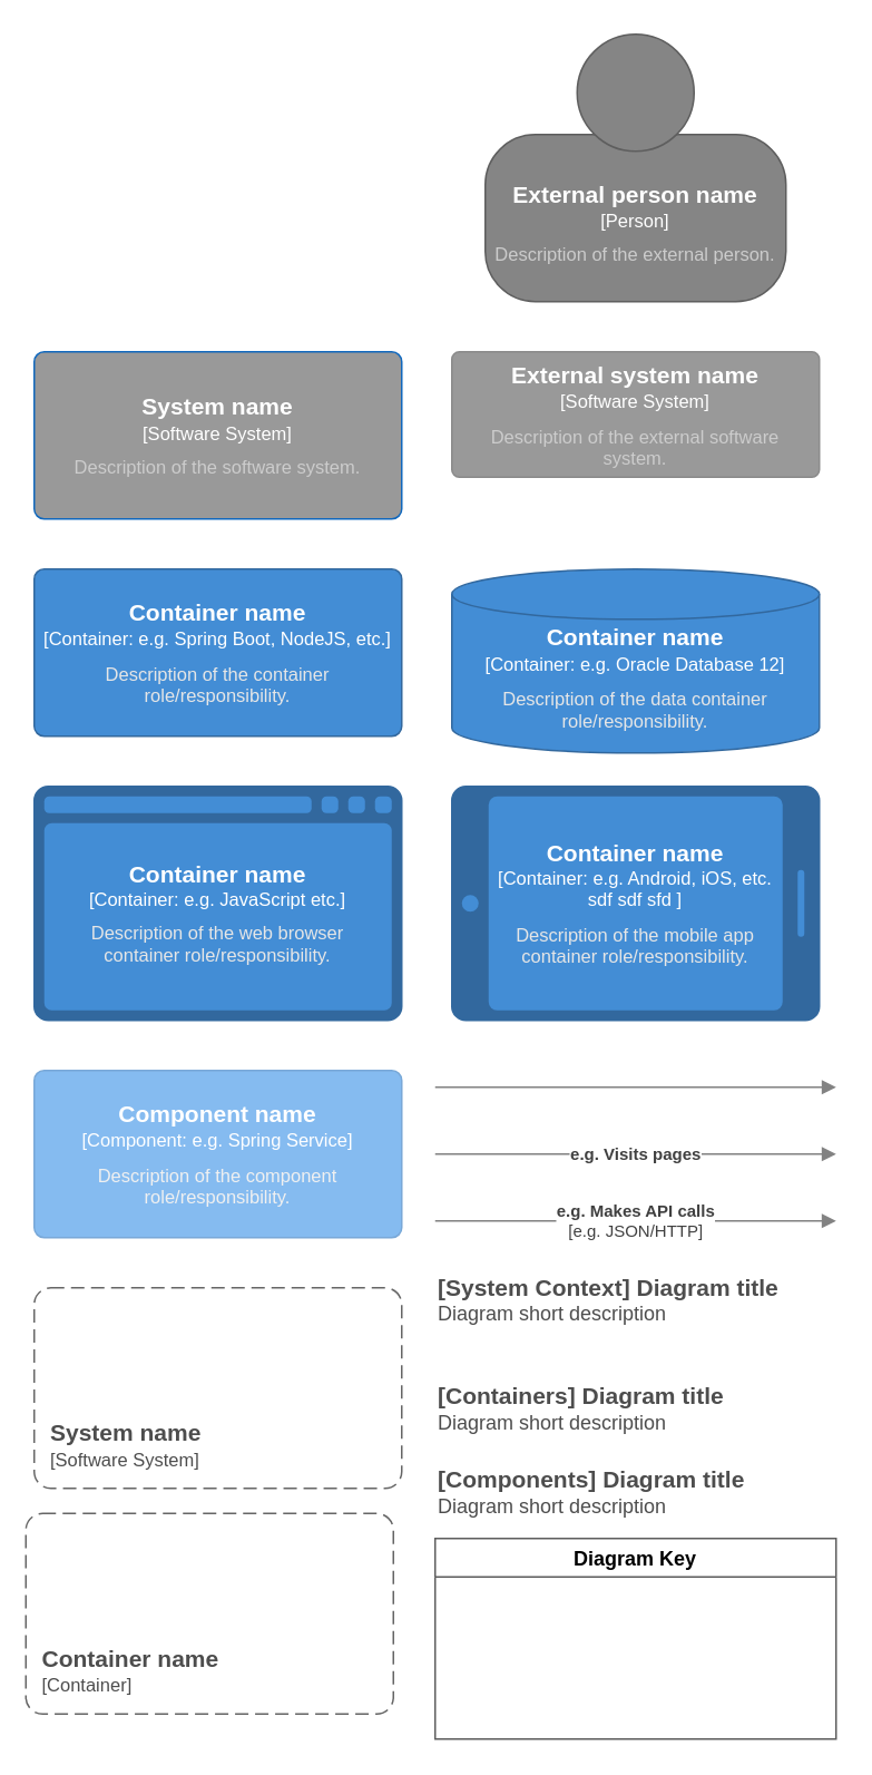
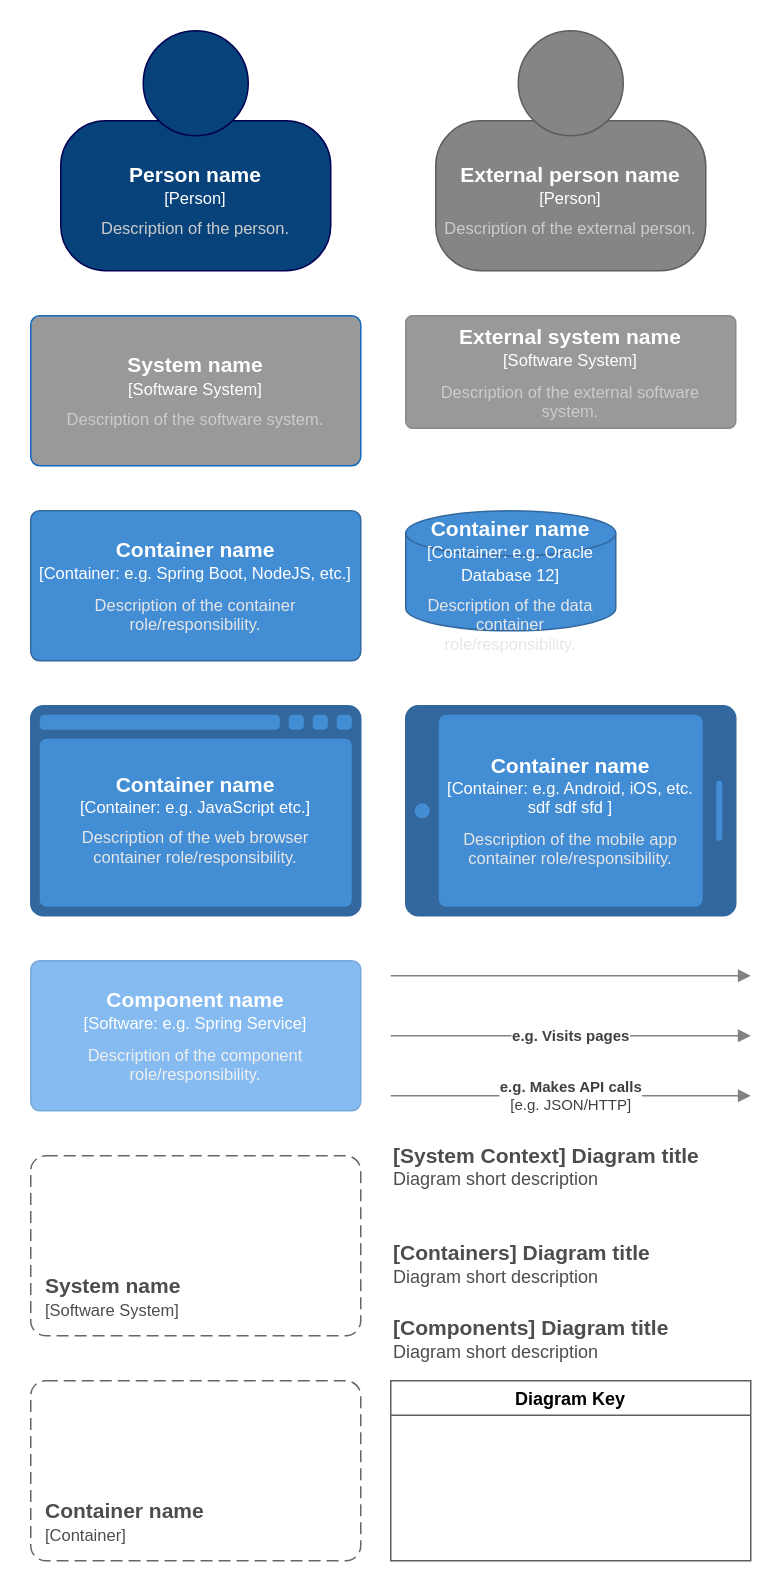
+ <mxCell id="2" value="&lt;font style=&quot;font-size: 14px&quot;&gt;&lt;b&gt;Person name&lt;/b&gt;&lt;/font&gt;&lt;br&gt;&lt;div&gt;&lt;font style=&quot;font-size: 11px&quot;&gt;[Person]&lt;/font&gt;&lt;/div&gt;&lt;div style=&quot;font-size: 6px&quot;&gt;&lt;br&gt;&lt;/div&gt;&lt;div style=&quot;font-size: 11px&quot;&gt;&lt;font color=&quot;#CCCCCC&quot;&gt;Description of the person.&lt;/font&gt;&lt;/div&gt;" style="shape=stencil(tZTdboMwDIWfJpdFIVnHbiu6vUca3GEVEpRk6s/TL+BULVpTTWorceNz4OM42DBZ+1YNwAQ3qgcm10yI9qhtv9BviwGctyYq0W7JK9851ftUf6Ra+QF0IHGLB2hI9sHZHeyxCQmApgWHYXTlJ+OreM94yVpbYyIBrfEz58qPMIUmPssPBOPFkl5zTDVVMTf2EMCljKQy8fV/8BxbVM8Cl68C80LMz6J8Hvll4OoBsqyjkhsaWW+U3n07+2Oam3kmx40Tm/nmuTk/7wE/z73THk9pcyS/fwpb7DraiFxDmdjxUevgTj/QdTh4uHSzvLkZqZtq3kz1cOw/6SaVfi2T8As=);whiteSpace=wrap;html=1;rounded=1;fontColor=#ffffff;strokeColor=#000054;spacing=5;spacingTop=65;arcSize=30;metaEdit=1;allowArrows=0;expand=0;recursiveResize=0;rotatable=0;resizable=0;fillColor=#08427B;" vertex="1" parent="1"><mxGeometry x="40" y="20" width="180" height="160" as="geometry" /></mxCell>
- <mxCell id="7" value="&lt;font style=&quot;font-size: 14px&quot;&gt;&lt;b&gt;&lt;font style=&quot;font-size: 14px&quot;&gt;&lt;span&gt;Container name&lt;/span&gt;&lt;/font&gt;&lt;/b&gt;&lt;/font&gt;&lt;br&gt;&lt;div&gt;&lt;font style=&quot;font-size: 11px&quot;&gt;[Container: e.g. Oracle Database 12]&lt;/font&gt;&lt;/div&gt;&lt;div style=&quot;font-size: 6px&quot;&gt;&lt;br&gt;&lt;/div&gt;&lt;div style=&quot;font-size: 11px&quot;&gt;&lt;font color=&quot;#E6E6E6&quot;&gt;Description of the data container role/responsibility.&lt;/font&gt;&lt;/div&gt;" style="shape=cylinder3;whiteSpace=wrap;html=1;boundedLbl=1;backgroundOutline=1;size=15;rounded=1;fontColor=#ffffff;arcSize=6;autosize=0;metaEdit=1;resizable=0;rotatable=0;allowArrows=0;align=center;spacing=5;spacingTop=-5;verticalAlign=middle;fillColor=#438DD5;strokeColor=#32689E;" vertex="1" parent="1"><mxGeometry x="270" y="340" width="220" height="110" as="geometry" /></mxCell>
+ <mxCell id="7" value="&lt;font style=&quot;font-size: 14px&quot;&gt;&lt;b&gt;&lt;font style=&quot;font-size: 14px&quot;&gt;&lt;span&gt;Container name&lt;/span&gt;&lt;/font&gt;&lt;/b&gt;&lt;/font&gt;&lt;br&gt;&lt;div&gt;&lt;font style=&quot;font-size: 11px&quot;&gt;[Container: e.g. Oracle Database 12]&lt;/font&gt;&lt;/div&gt;&lt;div style=&quot;font-size: 6px&quot;&gt;&lt;br&gt;&lt;/div&gt;&lt;div style=&quot;font-size: 11px&quot;&gt;&lt;font color=&quot;#E6E6E6&quot;&gt;Description of the data container role/responsibility.&lt;/font&gt;&lt;/div&gt;" style="shape=cylinder3;whiteSpace=wrap;html=1;boundedLbl=1;backgroundOutline=1;size=15;rounded=1;fontColor=#ffffff;arcSize=6;autosize=0;metaEdit=1;resizable=0;rotatable=0;allowArrows=0;align=center;spacing=5;spacingTop=-5;verticalAlign=middle;fillColor=#438DD5;strokeColor=#32689E;" vertex="1" parent="1"><mxGeometry x="270" y="340" width="140" height="80" as="geometry" /></mxCell>
- <mxCell id="10" value="&lt;font style=&quot;font-size: 14px&quot;&gt;&lt;b&gt;Component name&lt;/b&gt;&lt;/font&gt;&lt;br&gt;&lt;div&gt;&lt;div&gt;&lt;font style=&quot;font-size: 11px&quot;&gt;[Component: e.g. Spring Service]&lt;/font&gt;&lt;/div&gt;&lt;/div&gt;&lt;div style=&quot;font-size: 6px&quot;&gt;&lt;br&gt;&lt;/div&gt;&lt;div style=&quot;font-size: 11px&quot;&gt;&lt;font color=&quot;#F0F0F0&quot;&gt;Description of the component role/responsibility.&lt;/font&gt;&lt;/div&gt;" style="rounded=1;whiteSpace=wrap;html=1;fontColor=#ffffff;arcSize=6;metaEdit=1;points=[[0.25,0,0],[0.5,0,0],[0.75,0,0],[1,0.25,0],[1,0.5,0],[1,0.75,0],[0.75,1,0],[0.5,1,0],[0.25,1,0],[0,0.75,0],[0,0.5,0],[0,0.25,0]];resizable=0;editable=1;movableLabel=0;allowArrows=0;rotatable=0;align=center;spacing=5;fillColor=#85BBF0;strokeColor=#78A8D8;" vertex="1" parent="1"><mxGeometry x="20" y="640" width="220" height="100" as="geometry" /></mxCell>
+ <mxCell id="10" value="&lt;font style=&quot;font-size: 14px&quot;&gt;&lt;b&gt;Component name&lt;/b&gt;&lt;/font&gt;&lt;br&gt;&lt;div&gt;&lt;div&gt;&lt;font style=&quot;font-size: 11px&quot;&gt;[Software: e.g. Spring Service]&lt;/font&gt;&lt;/div&gt;&lt;/div&gt;&lt;div style=&quot;font-size: 6px&quot;&gt;&lt;br&gt;&lt;/div&gt;&lt;div style=&quot;font-size: 11px&quot;&gt;&lt;font color=&quot;#F0F0F0&quot;&gt;Description of the component role/responsibility.&lt;/font&gt;&lt;/div&gt;" style="rounded=1;whiteSpace=wrap;html=1;fontColor=#ffffff;arcSize=6;metaEdit=1;points=[[0.25,0,0],[0.5,0,0],[0.75,0,0],[1,0.25,0],[1,0.5,0],[1,0.75,0],[0.75,1,0],[0.5,1,0],[0.25,1,0],[0,0.75,0],[0,0.5,0],[0,0.25,0]];resizable=0;editable=1;movableLabel=0;allowArrows=0;rotatable=0;align=center;spacing=5;fillColor=#85BBF0;strokeColor=#78A8D8;" vertex="1" parent="1"><mxGeometry x="20" y="640" width="220" height="100" as="geometry" /></mxCell>
- <mxCell id="15" value="&lt;div style=&quot;font-size: 14px&quot; align=&quot;left&quot;&gt;&lt;font style=&quot;font-size: 14px&quot; color=&quot;#4D4D4D&quot;&gt;&lt;b&gt;Container name&lt;br&gt;&lt;/b&gt;&lt;/font&gt;&lt;/div&gt;&lt;div align=&quot;left&quot;&gt;&lt;font style=&quot;font-size: 11px&quot; color=&quot;#4D4D4D&quot;&gt;[Container]&lt;/font&gt;&lt;/div&gt;" style="rounded=1;whiteSpace=wrap;html=1;dashed=1;arcSize=20;fillColor=none;strokeColor=#666666;fontColor=#333333;labelBackgroundColor=none;align=left;verticalAlign=bottom;labelBorderColor=none;spacingTop=0;spacing=10;dashPattern=8 4;metaEdit=1;rotatable=0;perimeter=rectanglePerimeter;noLabel=0;labelPadding=0;allowArrows=0;connectable=0;expand=0;recursiveResize=0;editable=1;pointerEvents=1;absoluteArcSize=1;" vertex="1" parent="1"><mxGeometry x="15" y="905" width="220" height="120" as="geometry" /></mxCell>
+ <mxCell id="15" value="&lt;div style=&quot;font-size: 14px&quot; align=&quot;left&quot;&gt;&lt;font style=&quot;font-size: 14px&quot; color=&quot;#4D4D4D&quot;&gt;&lt;b&gt;Container name&lt;br&gt;&lt;/b&gt;&lt;/font&gt;&lt;/div&gt;&lt;div align=&quot;left&quot;&gt;&lt;font style=&quot;font-size: 11px&quot; color=&quot;#4D4D4D&quot;&gt;[Container]&lt;/font&gt;&lt;/div&gt;" style="rounded=1;whiteSpace=wrap;html=1;dashed=1;arcSize=20;fillColor=none;strokeColor=#666666;fontColor=#333333;labelBackgroundColor=none;align=left;verticalAlign=bottom;labelBorderColor=none;spacingTop=0;spacing=10;dashPattern=8 4;metaEdit=1;rotatable=0;perimeter=rectanglePerimeter;noLabel=0;labelPadding=0;allowArrows=0;connectable=0;expand=0;recursiveResize=0;editable=1;pointerEvents=1;absoluteArcSize=1;" vertex="1" parent="1"><mxGeometry x="20" y="920" width="220" height="120" as="geometry" /></mxCell>
